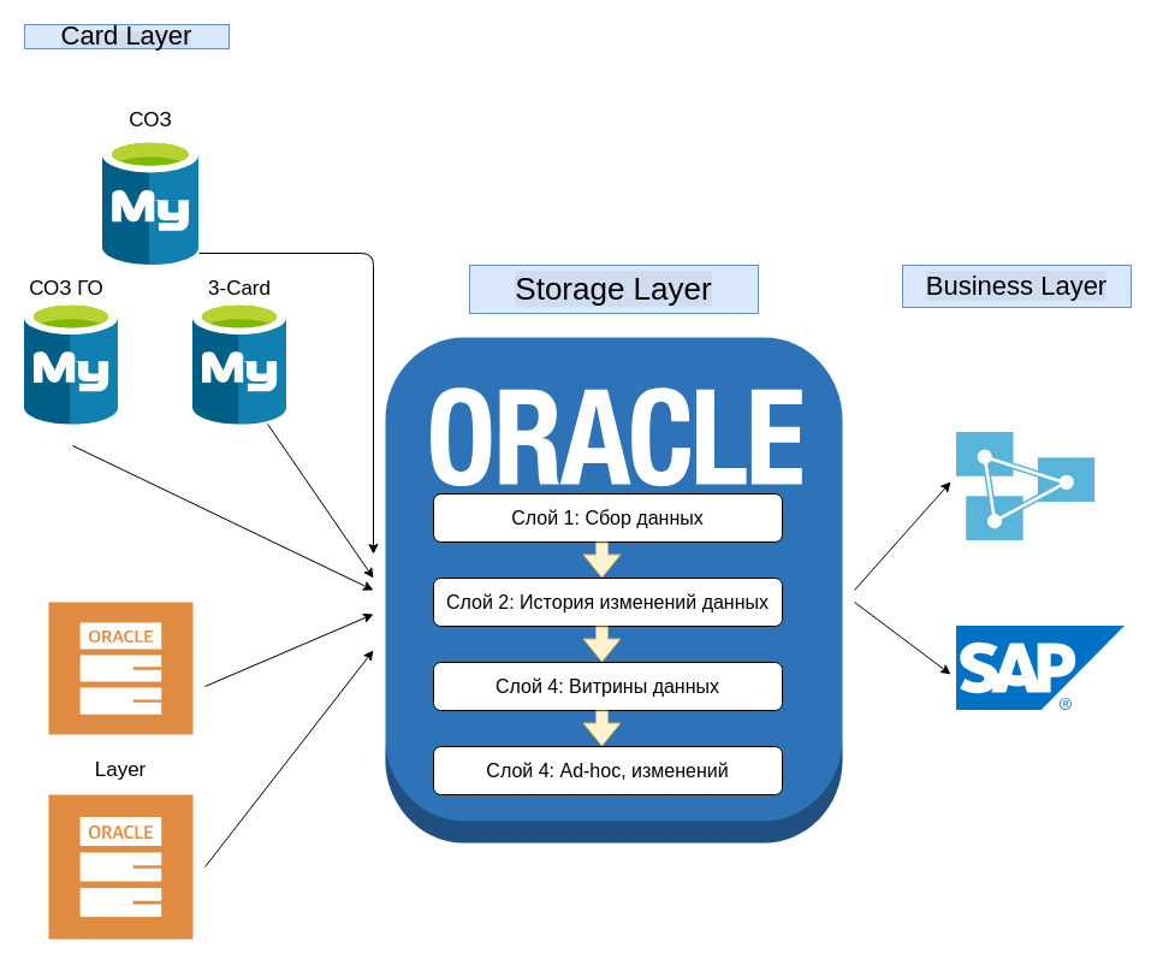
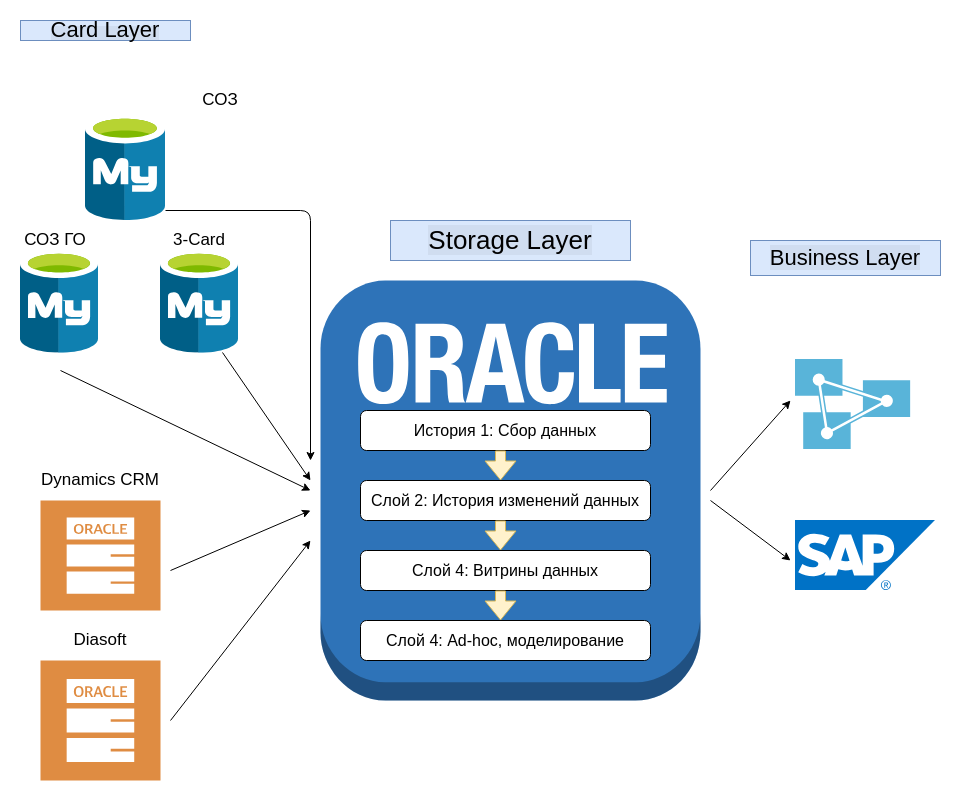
- <mxCell id="8" value="&lt;font style=&quot;font-size: 17px&quot;&gt;СОЗ&lt;/font&gt;" style="text;html=1;strokeColor=none;fillColor=none;align=center;verticalAlign=middle;whiteSpace=wrap;rounded=0;" vertex="1" parent="1"><mxGeometry x="90" y="90" width="70" height="20" as="geometry" /></mxCell>
+ <mxCell id="8" value="&lt;font style=&quot;font-size: 17px&quot;&gt;СОЗ&lt;/font&gt;" style="text;html=1;strokeColor=none;fillColor=none;align=center;verticalAlign=middle;whiteSpace=wrap;rounded=0;" vertex="1" parent="1"><mxGeometry x="185" y="90" width="70" height="20" as="geometry" /></mxCell>
- <mxCell id="28" value="&lt;span style=&quot;font-size: 22px; text-align: left; background-color: rgba(27, 31, 35, 0.05);&quot;&gt;Business Layer&lt;/span&gt;" style="text;html=1;strokeColor=#6c8ebf;fillColor=#dae8fc;align=center;verticalAlign=middle;whiteSpace=wrap;rounded=0;fontSize=22;" vertex="1" parent="1"><mxGeometry x="750" y="220" width="190" height="35" as="geometry" /></mxCell>
+ <mxCell id="28" value="&lt;span style=&quot;font-size: 22px; text-align: left; background-color: rgba(27, 31, 35, 0.05);&quot;&gt;Business Layer&lt;/span&gt;" style="text;html=1;strokeColor=#6c8ebf;fillColor=#dae8fc;align=center;verticalAlign=middle;whiteSpace=wrap;rounded=0;fontSize=22;" vertex="1" parent="1"><mxGeometry x="750" y="240" width="190" height="35" as="geometry" /></mxCell>
- <mxCell id="15" value="&lt;font style=&quot;font-size: 16px&quot;&gt;Слой 1: Сбор данных&lt;/font&gt;" style="rounded=1;whiteSpace=wrap;html=1;" vertex="1" parent="1"><mxGeometry x="360" y="410" width="290" height="40" as="geometry" /></mxCell>
+ <mxCell id="15" value="&lt;font style=&quot;font-size: 16px&quot;&gt;История 1: Сбор данных&lt;/font&gt;" style="rounded=1;whiteSpace=wrap;html=1;" vertex="1" parent="1"><mxGeometry x="360" y="410" width="290" height="40" as="geometry" /></mxCell>
+ <mxCell id="6" value="&lt;font style=&quot;font-size: 17px&quot;&gt;Dynamics CRM&lt;/font&gt;" style="text;html=1;strokeColor=none;fillColor=none;align=center;verticalAlign=middle;whiteSpace=wrap;rounded=0;" vertex="1" parent="1"><mxGeometry x="20" y="470" width="160" height="20" as="geometry" /></mxCell>
- <mxCell id="7" value="&lt;font style=&quot;font-size: 17px&quot;&gt;Layer&lt;/font&gt;" style="text;html=1;strokeColor=none;fillColor=none;align=center;verticalAlign=middle;whiteSpace=wrap;rounded=0;" vertex="1" parent="1"><mxGeometry x="35" y="630" width="130" height="20" as="geometry" /></mxCell>
+ <mxCell id="7" value="&lt;font style=&quot;font-size: 17px&quot;&gt;Diasoft&lt;/font&gt;" style="text;html=1;strokeColor=none;fillColor=none;align=center;verticalAlign=middle;whiteSpace=wrap;rounded=0;" vertex="1" parent="1"><mxGeometry x="35" y="630" width="130" height="20" as="geometry" /></mxCell>
- <mxCell id="18" value="&lt;font style=&quot;font-size: 16px&quot;&gt;Слой 4: Ad-hoc, изменений&lt;/font&gt;" style="rounded=1;whiteSpace=wrap;html=1;" vertex="1" parent="1"><mxGeometry x="360" y="620" width="290" height="40" as="geometry" /></mxCell>
+ <mxCell id="18" value="&lt;font style=&quot;font-size: 16px&quot;&gt;Слой 4: Ad-hoc, моделирование&lt;/font&gt;" style="rounded=1;whiteSpace=wrap;html=1;" vertex="1" parent="1"><mxGeometry x="360" y="620" width="290" height="40" as="geometry" /></mxCell>
